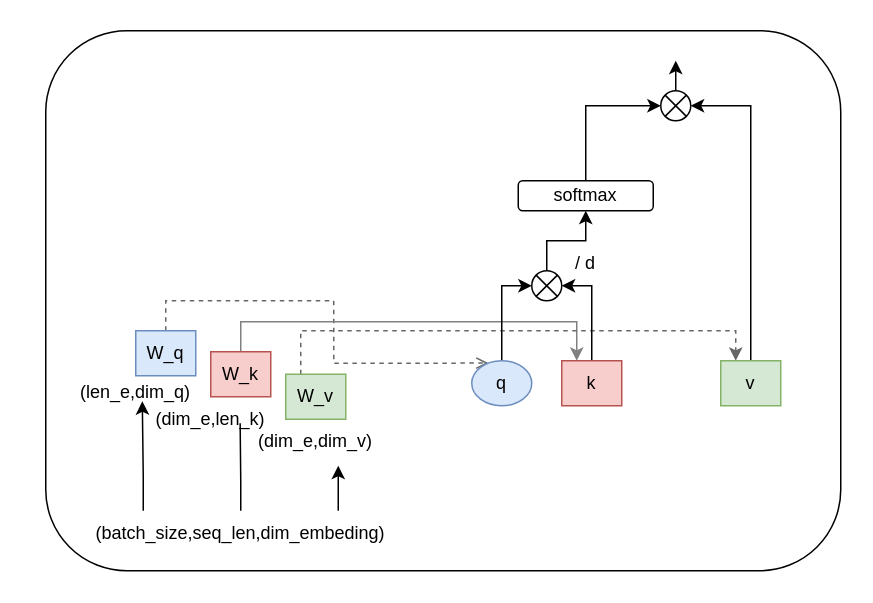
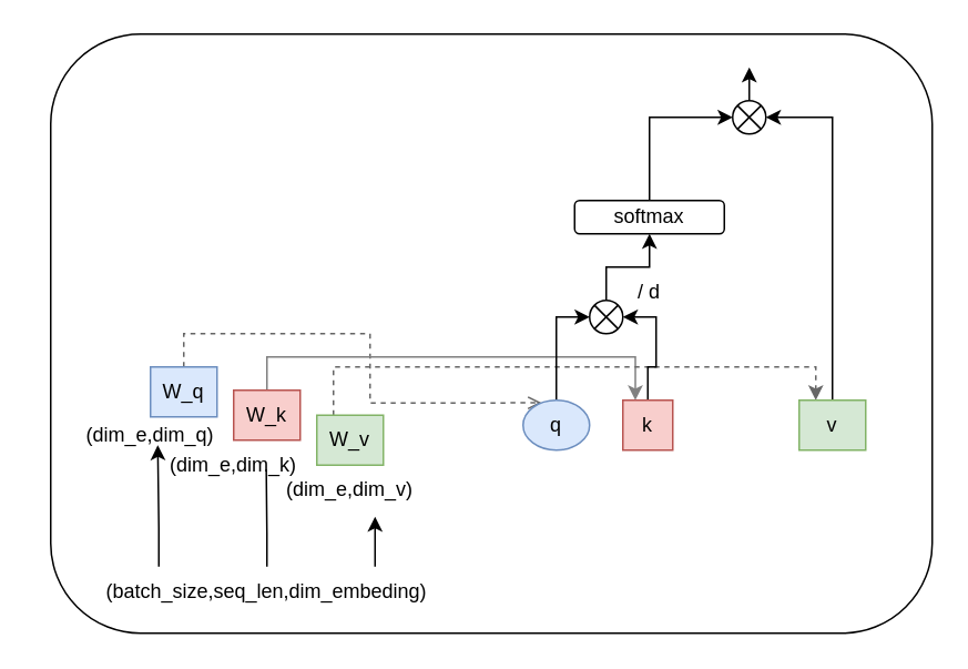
- <mxCell id="14" value="k" style="rounded=0;whiteSpace=wrap;html=1;fillColor=#f8cecc;strokeColor=#b85450;" vertex="1" parent="1"><mxGeometry x="374" y="240" width="40" height="30" as="geometry" /></mxCell>
+ <mxCell id="14" value="k" style="rounded=0;whiteSpace=wrap;html=1;fillColor=#f8cecc;strokeColor=#b85450;" vertex="1" parent="1"><mxGeometry x="374" y="240" width="30" height="30" as="geometry" /></mxCell>
- <mxCell id="24" value="(len_e,dim_q)" style="text;html=1;align=center;verticalAlign=middle;whiteSpace=wrap;rounded=0;" vertex="1" parent="1"><mxGeometry x="20" y="246" width="140" height="30" as="geometry" /></mxCell>
+ <mxCell id="24" value="(dim_e,dim_q)" style="text;html=1;align=center;verticalAlign=middle;whiteSpace=wrap;rounded=0;" vertex="1" parent="1"><mxGeometry x="20" y="246" width="140" height="30" as="geometry" /></mxCell>
- <mxCell id="25" value="(dim_e,len_k)" style="text;html=1;align=center;verticalAlign=middle;whiteSpace=wrap;rounded=0;" vertex="1" parent="1"><mxGeometry x="70" y="264" width="140" height="30" as="geometry" /></mxCell>
+ <mxCell id="25" value="(dim_e,dim_k)" style="text;html=1;align=center;verticalAlign=middle;whiteSpace=wrap;rounded=0;" vertex="1" parent="1"><mxGeometry x="70" y="264" width="140" height="30" as="geometry" /></mxCell>
